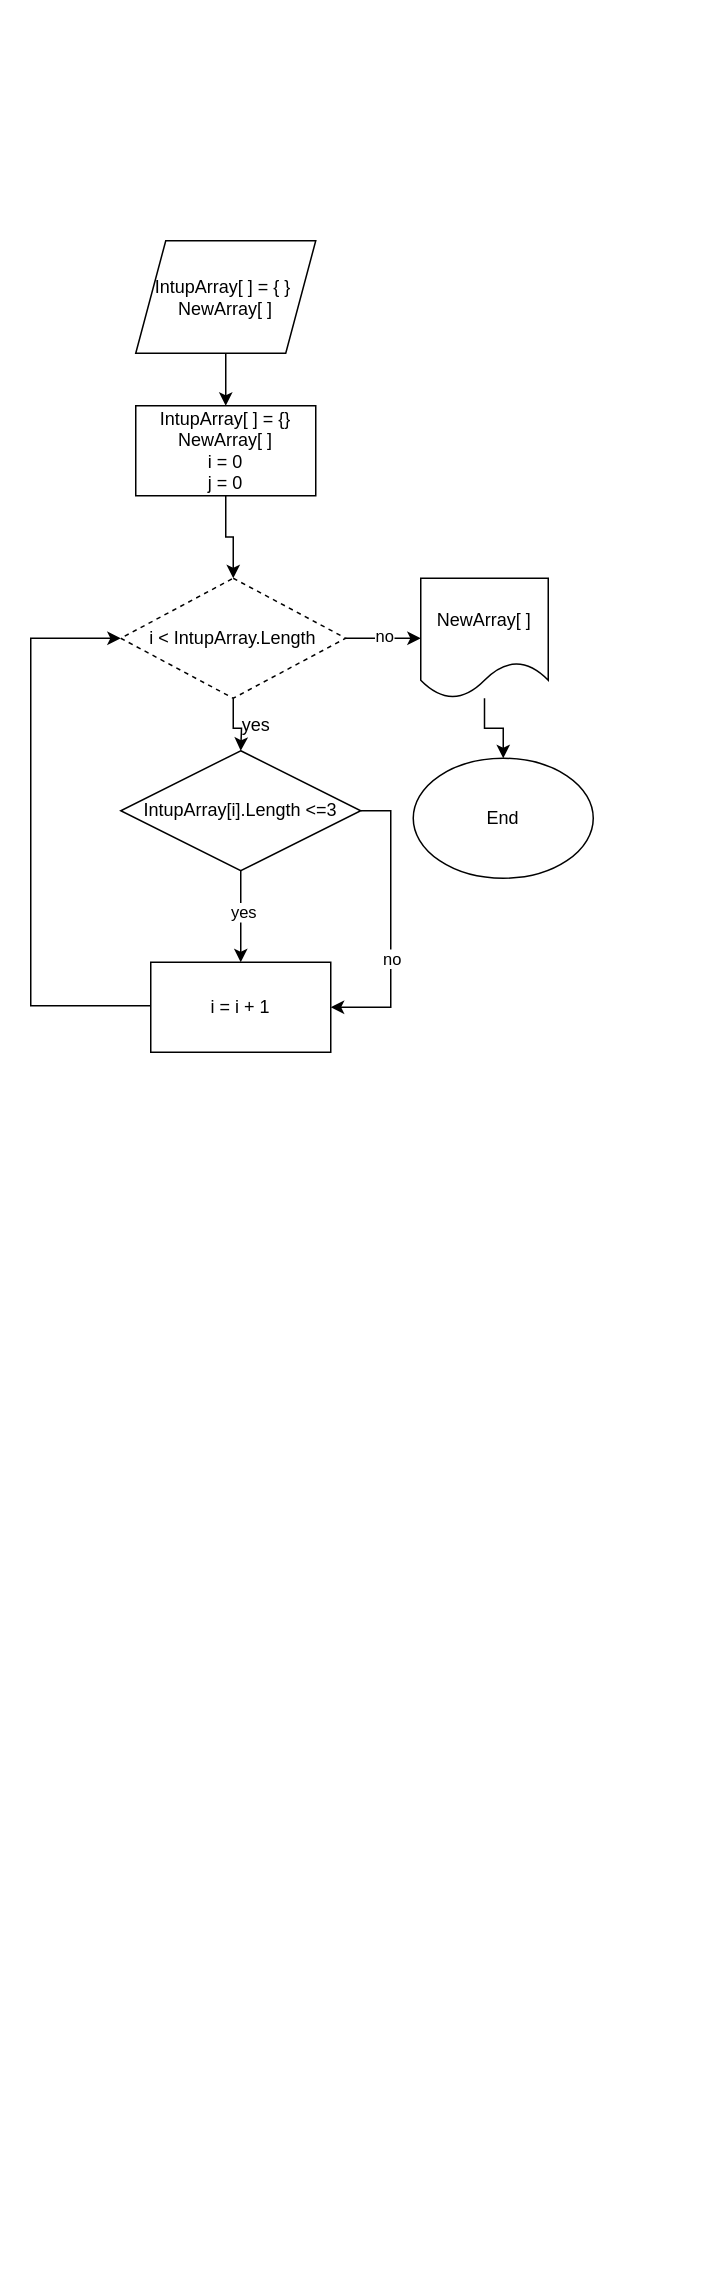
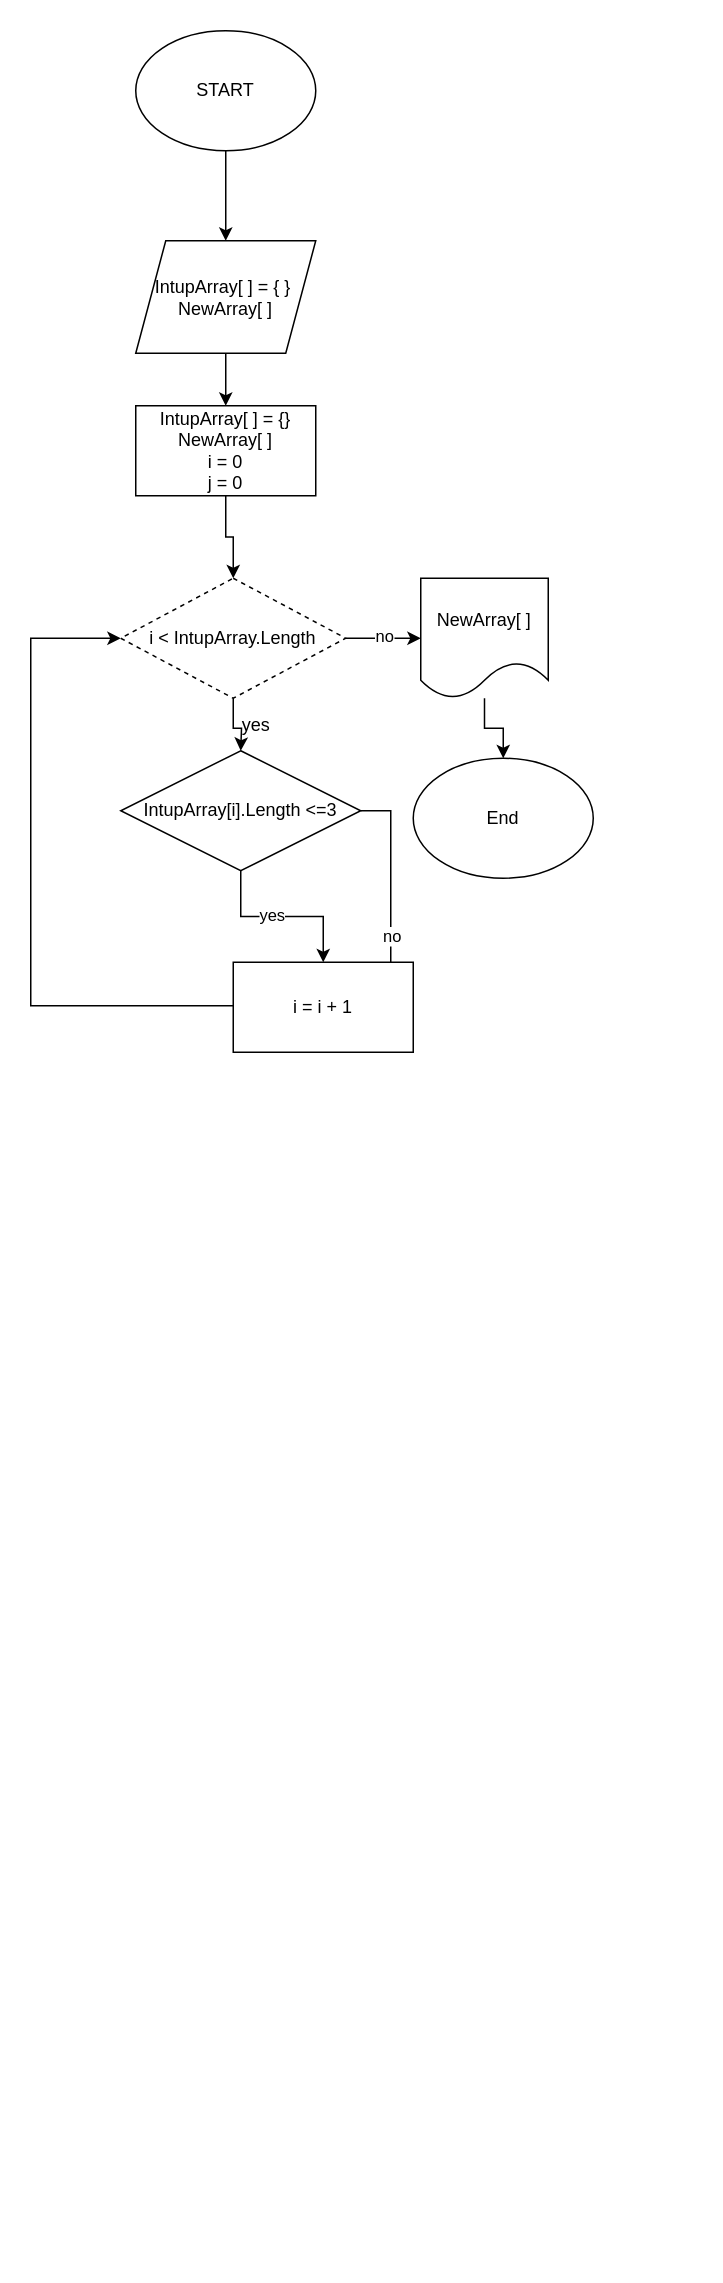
+ <mxCell id="4" value="START" style="ellipse;whiteSpace=wrap;html=1;" vertex="1" parent="1"><mxGeometry x="90" y="20" width="120" height="80" as="geometry" /></mxCell>
+ <mxCell id="3" style="edgeStyle=orthogonalEdgeStyle;rounded=0;orthogonalLoop=1;jettySize=auto;html=1;entryX=0.5;entryY=0;entryDx=0;entryDy=0;" edge="1" parent="1" source="4" target="6"><mxGeometry relative="1" as="geometry" /></mxCell>
- <mxCell id="18" value="i = i + 1" style="rounded=0;whiteSpace=wrap;html=1;" vertex="1" parent="1"><mxGeometry x="100" y="641" width="120" height="60" as="geometry" /></mxCell>
+ <mxCell id="18" value="i = i + 1" style="rounded=0;whiteSpace=wrap;html=1;" vertex="1" parent="1"><mxGeometry x="155" y="641" width="120" height="60" as="geometry" /></mxCell>
